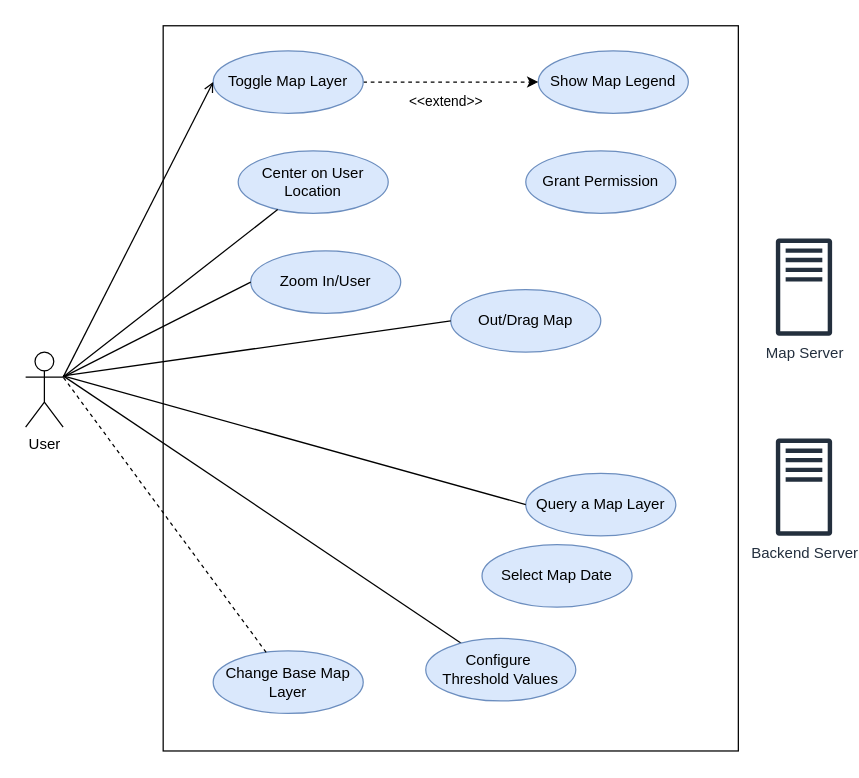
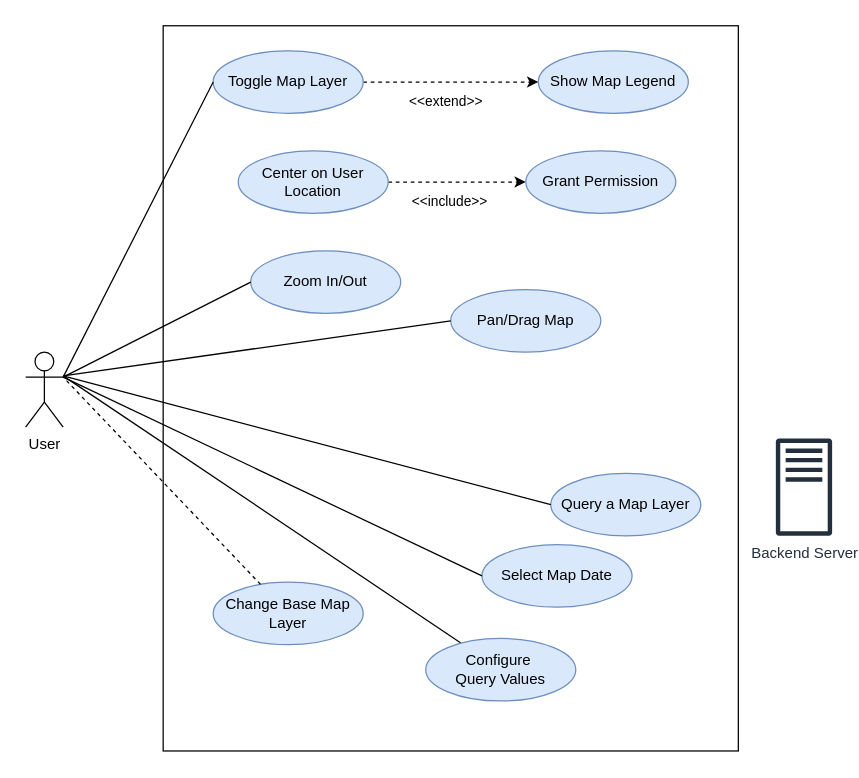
- <mxCell id="14" style="rounded=0;orthogonalLoop=1;jettySize=auto;html=1;exitX=1;exitY=0.333;exitDx=0;exitDy=0;exitPerimeter=0;entryX=0;entryY=0.5;entryDx=0;entryDy=0;endArrow=open;startFill=0;" parent="1" source="18" target="6" edge="1"><mxGeometry relative="1" as="geometry"><mxPoint x="90" y="220" as="targetPoint" /></mxGeometry></mxCell>
+ <mxCell id="14" style="rounded=0;orthogonalLoop=1;jettySize=auto;html=1;exitX=1;exitY=0.333;exitDx=0;exitDy=0;exitPerimeter=0;entryX=0;entryY=0.5;entryDx=0;entryDy=0;endArrow=none;startFill=0;" parent="1" source="18" target="6" edge="1"><mxGeometry relative="1" as="geometry"><mxPoint x="90" y="220" as="targetPoint" /></mxGeometry></mxCell>
+ <mxCell id="9" style="edgeStyle=orthogonalEdgeStyle;rounded=0;orthogonalLoop=1;jettySize=auto;html=1;exitX=1;exitY=0.5;exitDx=0;exitDy=0;entryX=0;entryY=0.5;entryDx=0;entryDy=0;dashed=1;" parent="1" source="11" target="19" edge="1"><mxGeometry relative="1" as="geometry" /></mxCell>
+ <mxCell id="10" value="&amp;lt;&amp;lt;include&amp;gt;&amp;gt;" style="edgeLabel;html=1;align=center;verticalAlign=middle;resizable=0;points=[];" parent="9" vertex="1" connectable="0"><mxGeometry x="-0.125" y="4" relative="1" as="geometry"><mxPoint y="19" as="offset" /></mxGeometry></mxCell>
- <mxCell id="12" value="Zoom In/User" style="shape=ellipse;html=1;dashed=0;whiteSpace=wrap;perimeter=ellipsePerimeter;fillColor=#dae8fc;strokeColor=#6c8ebf;" parent="1" vertex="1"><mxGeometry x="200" y="200" width="120" height="50" as="geometry" /></mxCell>
+ <mxCell id="12" value="Zoom In/Out" style="shape=ellipse;html=1;dashed=0;whiteSpace=wrap;perimeter=ellipsePerimeter;fillColor=#dae8fc;strokeColor=#6c8ebf;" parent="1" vertex="1"><mxGeometry x="200" y="200" width="120" height="50" as="geometry" /></mxCell>
- <mxCell id="24" value="Map Server" style="sketch=0;outlineConnect=0;fontColor=#232F3E;gradientColor=none;fillColor=#232F3D;strokeColor=none;dashed=0;verticalLabelPosition=bottom;verticalAlign=top;align=center;html=1;fontSize=12;fontStyle=0;aspect=fixed;pointerEvents=1;shape=mxgraph.aws4.traditional_server;" parent="1" vertex="1"><mxGeometry x="620" y="190" width="45" height="78" as="geometry" /></mxCell>
- <mxCell id="17" style="rounded=0;orthogonalLoop=1;jettySize=auto;html=1;exitX=1;exitY=0.333;exitDx=0;exitDy=0;exitPerimeter=0;endArrow=none;startFill=0;" parent="1" source="18" target="11" edge="1"><mxGeometry relative="1" as="geometry" /></mxCell>
- <mxCell id="20" value="Out/Drag Map" style="shape=ellipse;html=1;dashed=0;whiteSpace=wrap;perimeter=ellipsePerimeter;fillColor=#dae8fc;strokeColor=#6c8ebf;" parent="1" vertex="1"><mxGeometry x="360" y="231" width="120" height="50" as="geometry" /></mxCell>
+ <mxCell id="20" value="Pan/Drag Map" style="shape=ellipse;html=1;dashed=0;whiteSpace=wrap;perimeter=ellipsePerimeter;fillColor=#dae8fc;strokeColor=#6c8ebf;" parent="1" vertex="1"><mxGeometry x="360" y="231" width="120" height="50" as="geometry" /></mxCell>
+ <mxCell id="16" style="rounded=0;orthogonalLoop=1;jettySize=auto;html=1;exitX=1;exitY=0.333;exitDx=0;exitDy=0;exitPerimeter=0;entryX=0;entryY=0.5;entryDx=0;entryDy=0;endArrow=none;startFill=0;" parent="1" source="18" target="7" edge="1"><mxGeometry relative="1" as="geometry" /></mxCell>
- <mxCell id="22" value="Query a Map Layer" style="shape=ellipse;html=1;dashed=0;whiteSpace=wrap;perimeter=ellipsePerimeter;fillColor=#dae8fc;strokeColor=#6c8ebf;" parent="1" vertex="1"><mxGeometry x="420" y="378" width="120" height="50" as="geometry" /></mxCell>
+ <mxCell id="22" value="Query a Map Layer" style="shape=ellipse;html=1;dashed=0;whiteSpace=wrap;perimeter=ellipsePerimeter;fillColor=#dae8fc;strokeColor=#6c8ebf;" parent="1" vertex="1"><mxGeometry x="440" y="378" width="120" height="50" as="geometry" /></mxCell>
- <mxCell id="26" value="Configure&amp;nbsp;&lt;div&gt;Threshold Values&lt;/div&gt;" style="shape=ellipse;html=1;dashed=0;whiteSpace=wrap;perimeter=ellipsePerimeter;fillColor=#dae8fc;strokeColor=#6c8ebf;" vertex="1" parent="1"><mxGeometry x="340" y="510" width="120" height="50" as="geometry" /></mxCell>
+ <mxCell id="26" value="Configure&amp;nbsp;&lt;div&gt;Query Values&lt;/div&gt;" style="shape=ellipse;html=1;dashed=0;whiteSpace=wrap;perimeter=ellipsePerimeter;fillColor=#dae8fc;strokeColor=#6c8ebf;" vertex="1" parent="1"><mxGeometry x="340" y="510" width="120" height="50" as="geometry" /></mxCell>
- <mxCell id="8" value="Change Base Map Layer" style="shape=ellipse;html=1;dashed=0;whiteSpace=wrap;perimeter=ellipsePerimeter;fillColor=#dae8fc;strokeColor=#6c8ebf;" parent="1" vertex="1"><mxGeometry x="170" y="520" width="120" height="50" as="geometry" /></mxCell>
+ <mxCell id="8" value="Change Base Map Layer" style="shape=ellipse;html=1;dashed=0;whiteSpace=wrap;perimeter=ellipsePerimeter;fillColor=#dae8fc;strokeColor=#6c8ebf;" parent="1" vertex="1"><mxGeometry x="170" y="465" width="120" height="50" as="geometry" /></mxCell>
